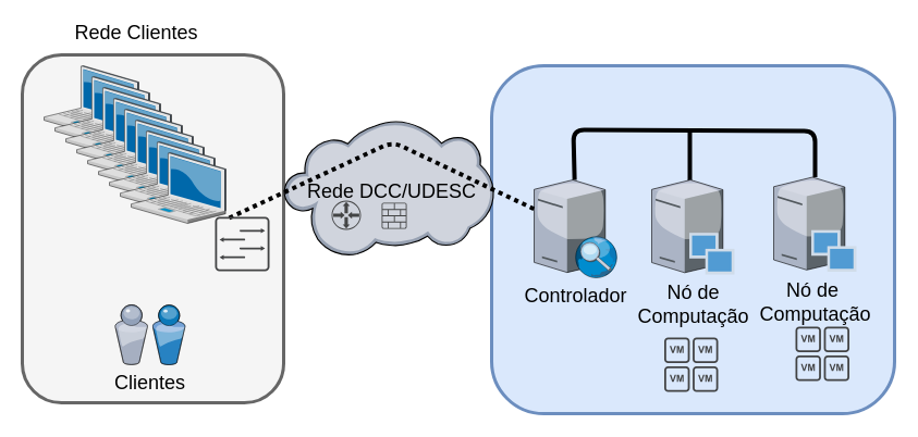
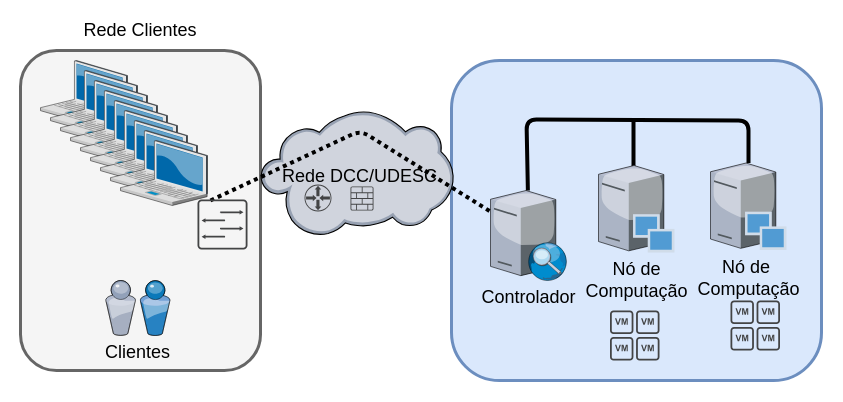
- <mxCell id="4" value="Rede Clientes" style="text;html=1;strokeColor=none;fillColor=none;align=center;verticalAlign=middle;whiteSpace=wrap;rounded=0;fontSize=18;" vertex="1" parent="1"><mxGeometry x="55" y="20" width="140" height="20" as="geometry" /></mxCell>
+ <mxCell id="4" value="Rede Clientes" style="text;html=1;strokeColor=none;fillColor=none;align=center;verticalAlign=middle;whiteSpace=wrap;rounded=0;fontSize=18;" vertex="1" parent="1"><mxGeometry x="70" y="20" width="140" height="20" as="geometry" /></mxCell>
- <mxCell id="16" value="Controlador" style="verticalLabelPosition=bottom;aspect=fixed;html=1;verticalAlign=top;strokeColor=none;align=center;outlineConnect=0;shape=mxgraph.citrix.edgesight_server;fontSize=18;" vertex="1" parent="1"><mxGeometry x="490" y="165" width="76.5" height="90" as="geometry" /></mxCell>
+ <mxCell id="16" value="Controlador" style="verticalLabelPosition=bottom;aspect=fixed;html=1;verticalAlign=top;strokeColor=none;align=center;outlineConnect=0;shape=mxgraph.citrix.edgesight_server;fontSize=18;" vertex="1" parent="1"><mxGeometry x="490" y="190" width="76.5" height="90" as="geometry" /></mxCell>
